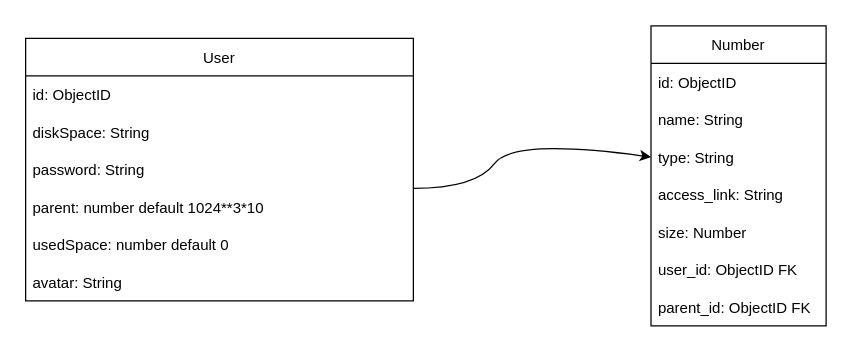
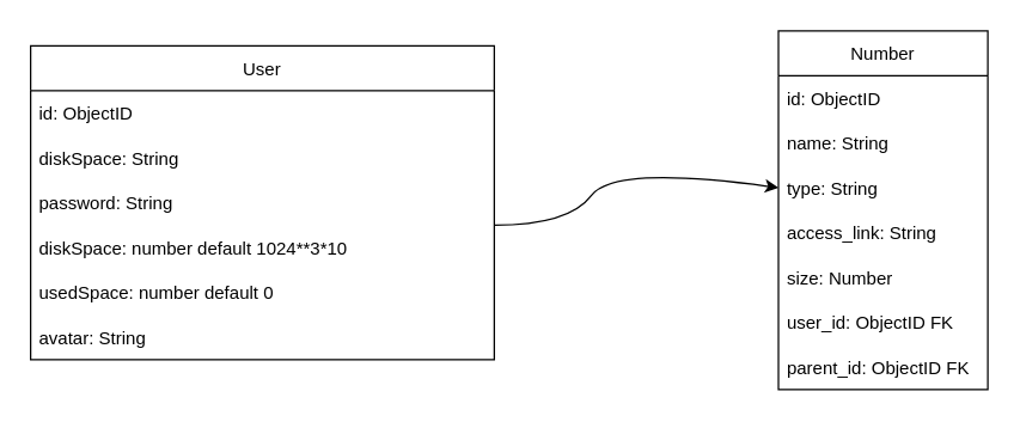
- <mxCell id="6" value="parent: number default 1024**3*10" style="text;strokeColor=none;fillColor=none;align=left;verticalAlign=middle;spacingLeft=4;spacingRight=4;overflow=hidden;points=[[0,0.5],[1,0.5]];portConstraint=eastwest;rotatable=0;" vertex="1" parent="2"><mxGeometry y="120" width="310" height="30" as="geometry" /></mxCell>
+ <mxCell id="6" value="diskSpace: number default 1024**3*10" style="text;strokeColor=none;fillColor=none;align=left;verticalAlign=middle;spacingLeft=4;spacingRight=4;overflow=hidden;points=[[0,0.5],[1,0.5]];portConstraint=eastwest;rotatable=0;" vertex="1" parent="2"><mxGeometry y="120" width="310" height="30" as="geometry" /></mxCell>
